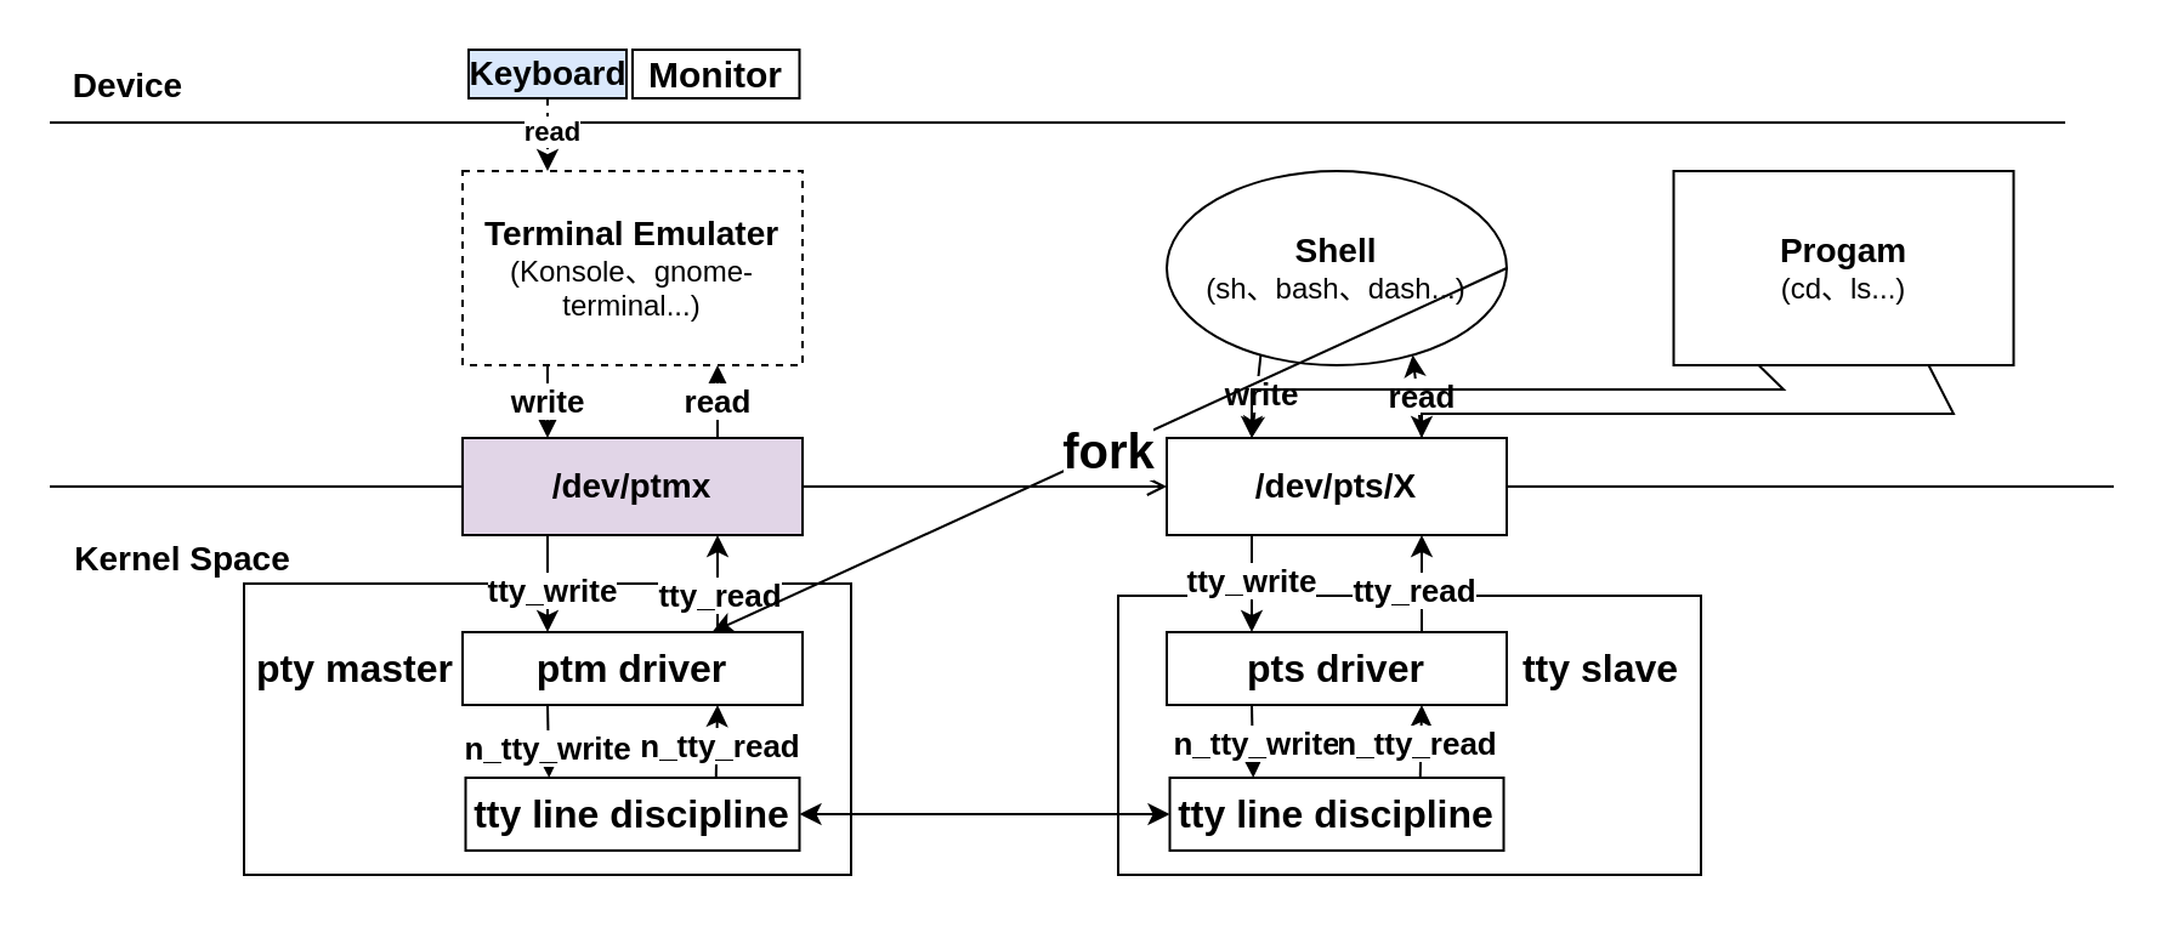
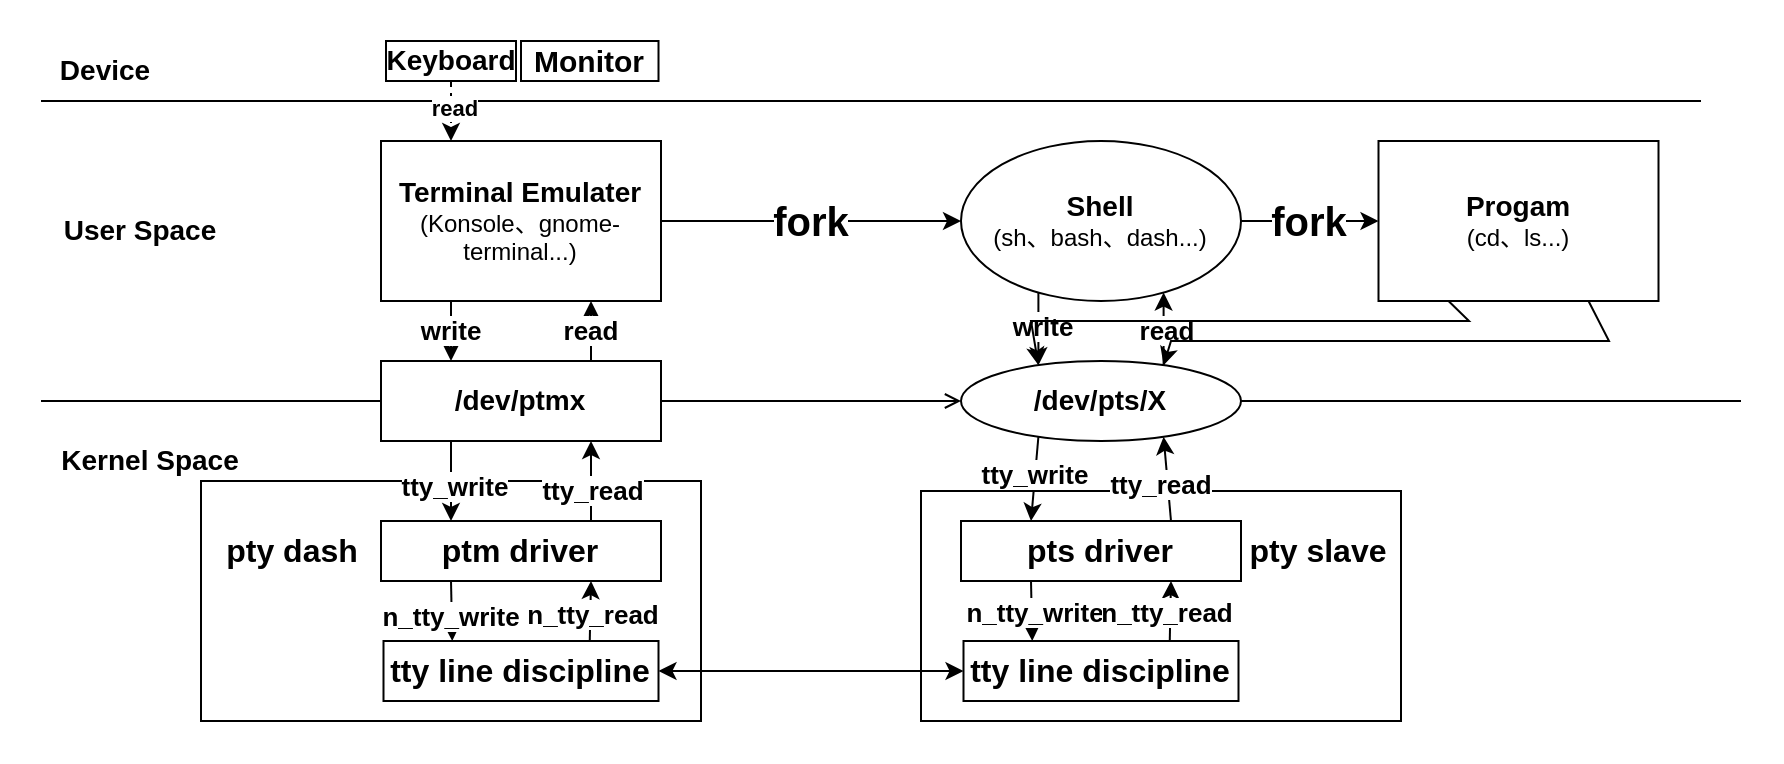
- <mxCell id="49" value="&lt;font style=&quot;font-size: 14px;&quot;&gt;&lt;b&gt;&lt;font style=&quot;font-size: 14px;&quot;&gt;Keyboard&lt;/font&gt;&lt;/b&gt;&lt;/font&gt;" style="rounded=0;whiteSpace=wrap;html=1;fillColor=#dae8fc;" parent="1" vertex="1"><mxGeometry x="192.5" y="20" width="65" height="20" as="geometry" /></mxCell>
+ <mxCell id="49" value="&lt;font style=&quot;font-size: 14px;&quot;&gt;&lt;b&gt;&lt;font style=&quot;font-size: 14px;&quot;&gt;Keyboard&lt;/font&gt;&lt;/b&gt;&lt;/font&gt;" style="rounded=0;whiteSpace=wrap;html=1;" parent="1" vertex="1"><mxGeometry x="192.5" y="20" width="65" height="20" as="geometry" /></mxCell>
- <mxCell id="5" value="&lt;div&gt;&lt;b&gt;&lt;font style=&quot;font-size: 14px;&quot;&gt;Terminal Emulater&lt;/font&gt;&lt;/b&gt;&lt;/div&gt;&lt;font style=&quot;font-size: 12px;&quot;&gt;(Konsole、gnome-terminal...)&lt;/font&gt;" style="rounded=0;whiteSpace=wrap;html=1;dashed=1;" parent="1" vertex="1"><mxGeometry x="190" y="70" width="140" height="80" as="geometry" /></mxCell>
+ <mxCell id="5" value="&lt;div&gt;&lt;b&gt;&lt;font style=&quot;font-size: 14px;&quot;&gt;Terminal Emulater&lt;/font&gt;&lt;/b&gt;&lt;/div&gt;&lt;font style=&quot;font-size: 12px;&quot;&gt;(Konsole、gnome-terminal...)&lt;/font&gt;" style="rounded=0;whiteSpace=wrap;html=1;" parent="1" vertex="1"><mxGeometry x="190" y="70" width="140" height="80" as="geometry" /></mxCell>
+ <mxCell id="21" value="&lt;b&gt;&lt;font style=&quot;font-size: 20px;&quot;&gt;fork&lt;/font&gt;&lt;/b&gt;" style="endArrow=classic;html=1;rounded=0;exitX=1;exitY=0.5;exitDx=0;exitDy=0;entryX=0;entryY=0.5;entryDx=0;entryDy=0;" parent="1" source="5" target="14" edge="1"><mxGeometry width="50" height="50" relative="1" as="geometry"><mxPoint x="420" y="240" as="sourcePoint" /><mxPoint x="470" y="190" as="targetPoint" /></mxGeometry></mxCell>
+ <mxCell id="3" value="&lt;b&gt;&lt;font style=&quot;font-size: 14px;&quot;&gt;User Space&lt;/font&gt;&lt;/b&gt;" style="text;html=1;strokeColor=none;fillColor=none;align=center;verticalAlign=middle;whiteSpace=wrap;rounded=0;" parent="1" vertex="1"><mxGeometry x="25" y="100" width="90" height="30" as="geometry" /></mxCell>
- <mxCell id="10" value="&lt;b&gt;&lt;font style=&quot;font-size: 14px;&quot;&gt;/dev/ptmx&lt;/font&gt;&lt;/b&gt;" style="rounded=0;whiteSpace=wrap;html=1;fillColor=#e1d5e7;" parent="1" vertex="1"><mxGeometry x="190" y="180" width="140" height="40" as="geometry" /></mxCell>
+ <mxCell id="10" value="&lt;b&gt;&lt;font style=&quot;font-size: 14px;&quot;&gt;/dev/ptmx&lt;/font&gt;&lt;/b&gt;" style="rounded=0;whiteSpace=wrap;html=1;" parent="1" vertex="1"><mxGeometry x="190" y="180" width="140" height="40" as="geometry" /></mxCell>
- <mxCell id="20" value="&lt;b&gt;&lt;font style=&quot;font-size: 14px;&quot;&gt;/dev/pts/X&lt;/font&gt;&lt;/b&gt;" style="rounded=0;whiteSpace=wrap;html=1;" parent="1" vertex="1"><mxGeometry x="480" y="180" width="140" height="40" as="geometry" /></mxCell>
+ <mxCell id="20" value="&lt;b&gt;&lt;font style=&quot;font-size: 14px;&quot;&gt;/dev/pts/X&lt;/font&gt;&lt;/b&gt;" style="ellipse;whiteSpace=wrap;html=1;" parent="1" vertex="1"><mxGeometry x="480" y="180" width="140" height="40" as="geometry" /></mxCell>
- <mxCell id="43" value="&lt;b&gt;&lt;font style=&quot;font-size: 20px;&quot;&gt;fork&lt;/font&gt;&lt;/b&gt;" style="endArrow=classic;html=1;rounded=0;exitX=1;exitY=0.5;exitDx=0;exitDy=0;" parent="1" source="14" target="8" edge="1"><mxGeometry width="50" height="50" relative="1" as="geometry"><mxPoint x="340" y="120" as="sourcePoint" /><mxPoint x="490" y="120" as="targetPoint" /></mxGeometry></mxCell>
+ <mxCell id="43" value="&lt;b&gt;&lt;font style=&quot;font-size: 20px;&quot;&gt;fork&lt;/font&gt;&lt;/b&gt;" style="endArrow=classic;html=1;rounded=0;exitX=1;exitY=0.5;exitDx=0;exitDy=0;entryX=0;entryY=0.5;entryDx=0;entryDy=0;" parent="1" source="14" target="42" edge="1"><mxGeometry width="50" height="50" relative="1" as="geometry"><mxPoint x="340" y="120" as="sourcePoint" /><mxPoint x="490" y="120" as="targetPoint" /></mxGeometry></mxCell>
- <mxCell id="7" value="&lt;b style=&quot;font-size: 16px;&quot;&gt;pty master&lt;br&gt;&lt;/b&gt;" style="text;html=1;strokeColor=none;fillColor=none;align=center;verticalAlign=middle;whiteSpace=wrap;rounded=0;" parent="1" vertex="1"><mxGeometry x="101.25" y="260" width="90" height="30" as="geometry" /></mxCell>
+ <mxCell id="7" value="&lt;b style=&quot;font-size: 16px;&quot;&gt;pty dash&lt;br&gt;&lt;/b&gt;" style="text;html=1;strokeColor=none;fillColor=none;align=center;verticalAlign=middle;whiteSpace=wrap;rounded=0;" parent="1" vertex="1"><mxGeometry x="101.25" y="260" width="90" height="30" as="geometry" /></mxCell>
- <mxCell id="16" value="&lt;b style=&quot;font-size: 16px;&quot;&gt;tty slave&lt;br&gt;&lt;/b&gt;" style="text;html=1;strokeColor=none;fillColor=none;align=center;verticalAlign=middle;whiteSpace=wrap;rounded=0;" parent="1" vertex="1"><mxGeometry x="618.75" y="260" width="80" height="30" as="geometry" /></mxCell>
+ <mxCell id="16" value="&lt;b style=&quot;font-size: 16px;&quot;&gt;pty slave&lt;br&gt;&lt;/b&gt;" style="text;html=1;strokeColor=none;fillColor=none;align=center;verticalAlign=middle;whiteSpace=wrap;rounded=0;" parent="1" vertex="1"><mxGeometry x="618.75" y="260" width="80" height="30" as="geometry" /></mxCell>
